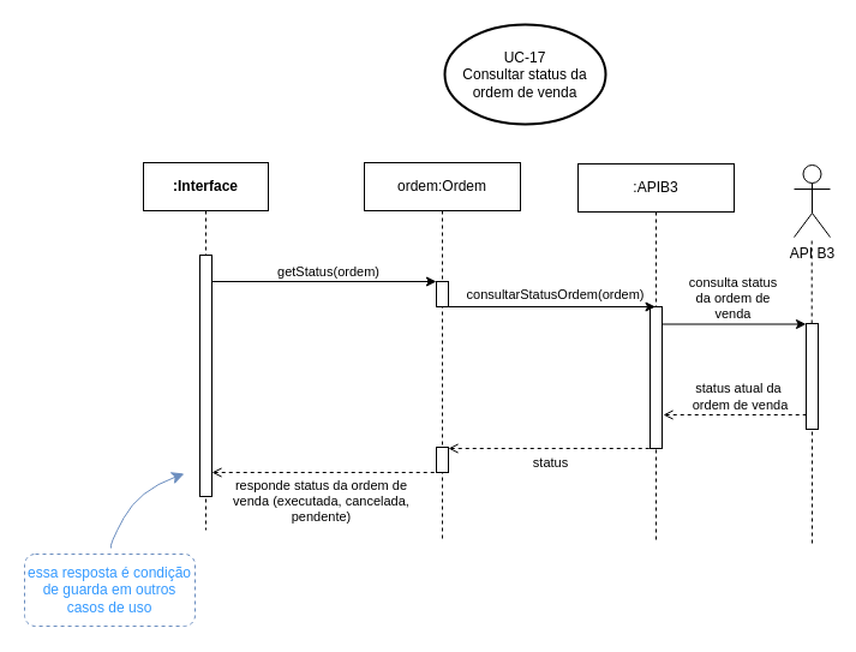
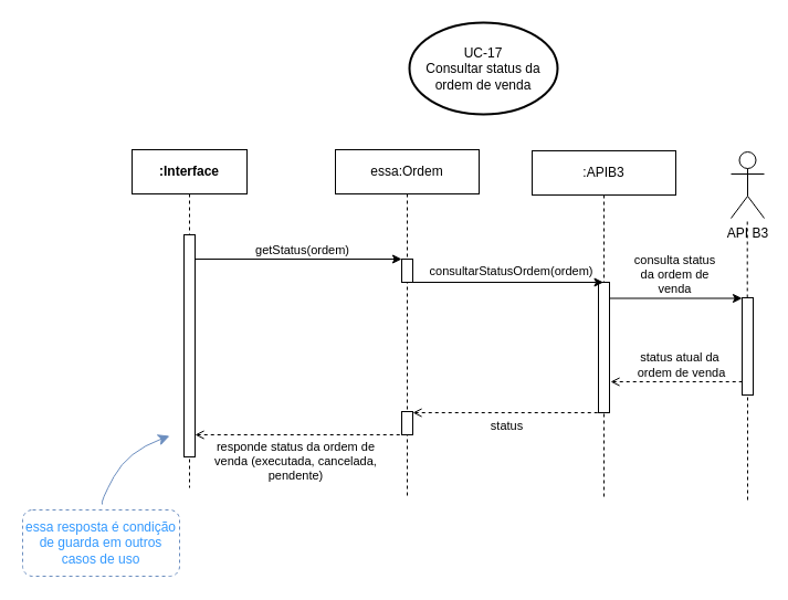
- <mxCell id="4" value="ordem:Ordem" style="shape=umlLifeline;perimeter=lifelinePerimeter;whiteSpace=wrap;html=1;container=1;dropTarget=0;collapsible=0;recursiveResize=0;outlineConnect=0;portConstraint=eastwest;newEdgeStyle={&quot;curved&quot;:0,&quot;rounded&quot;:0};" vertex="1" parent="1"><mxGeometry x="303" y="135" width="130" height="314" as="geometry" /></mxCell>
+ <mxCell id="4" value="essa:Ordem" style="shape=umlLifeline;perimeter=lifelinePerimeter;whiteSpace=wrap;html=1;container=1;dropTarget=0;collapsible=0;recursiveResize=0;outlineConnect=0;portConstraint=eastwest;newEdgeStyle={&quot;curved&quot;:0,&quot;rounded&quot;:0};" vertex="1" parent="1"><mxGeometry x="303" y="135" width="130" height="314" as="geometry" /></mxCell>
